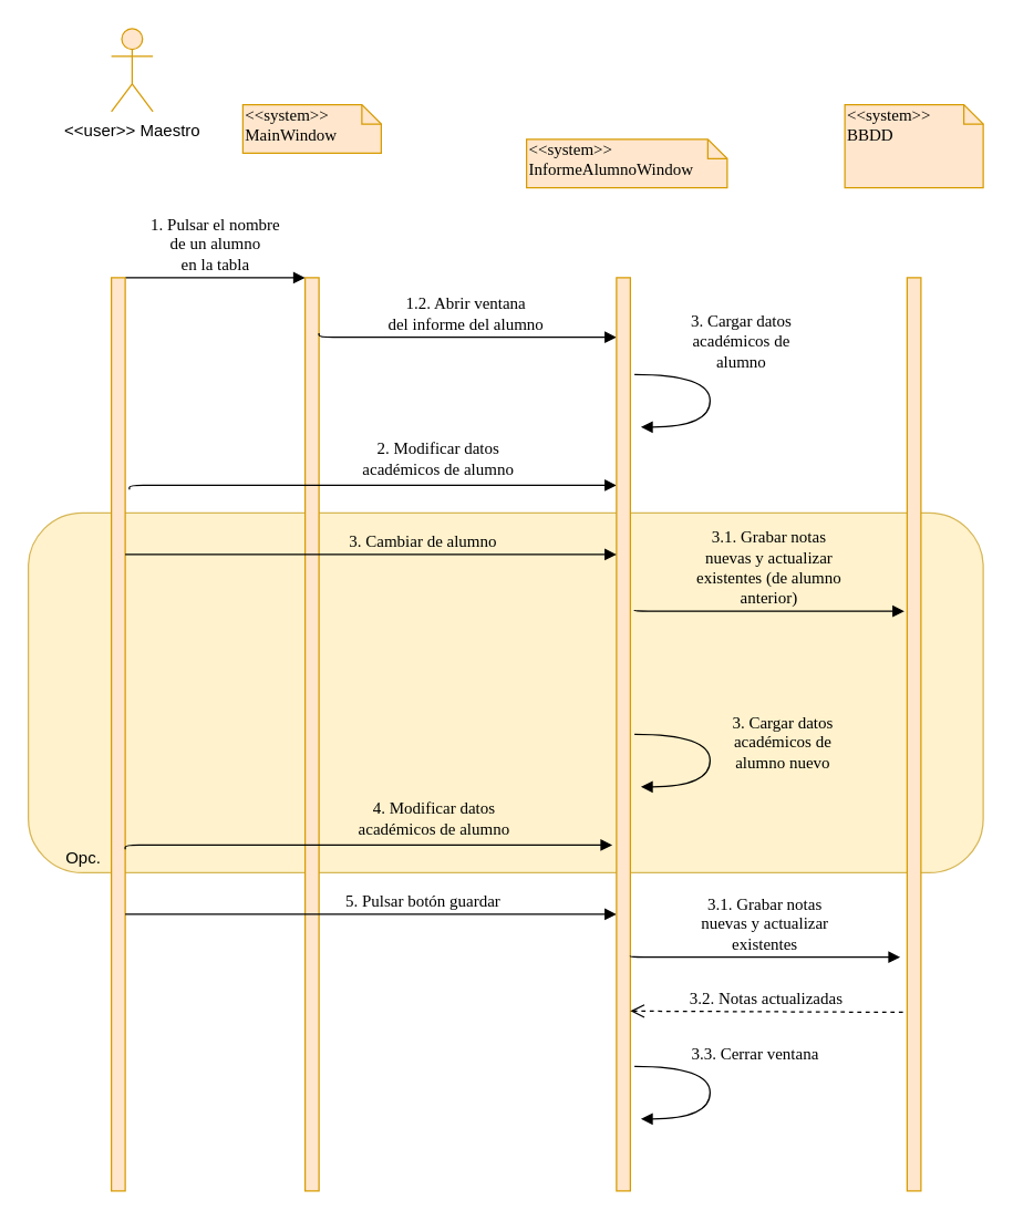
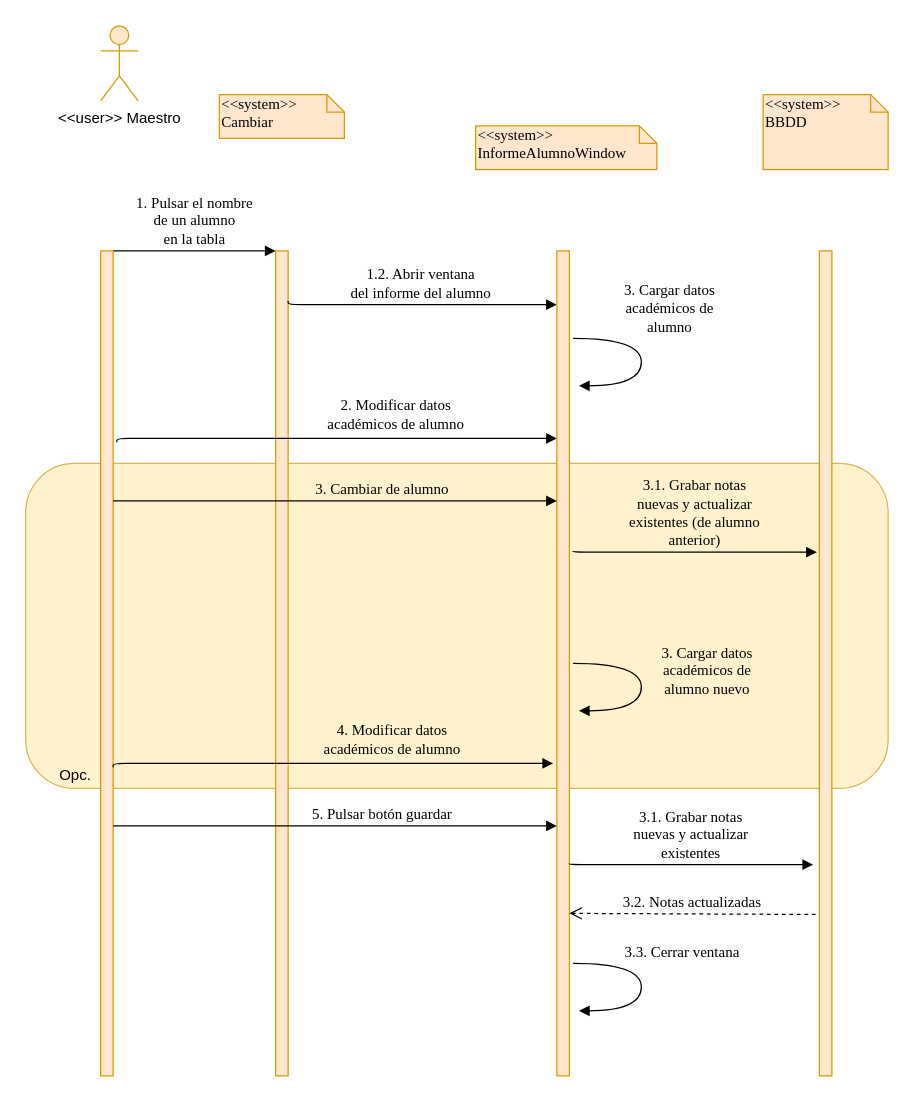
- <mxCell id="4" value="&amp;lt;&amp;lt;system&amp;gt;&amp;gt;&lt;br&gt;MainWindow" style="shape=note;whiteSpace=wrap;html=1;size=14;verticalAlign=top;align=left;spacingTop=-6;rounded=0;shadow=0;comic=0;labelBackgroundColor=none;strokeWidth=1;fontFamily=Verdana;fontSize=12;fillColor=#ffe6cc;strokeColor=#d79b00;" vertex="1" parent="1"><mxGeometry x="175" y="75" width="100" height="35" as="geometry" /></mxCell>
+ <mxCell id="4" value="&amp;lt;&amp;lt;system&amp;gt;&amp;gt;&lt;br&gt;Cambiar" style="shape=note;whiteSpace=wrap;html=1;size=14;verticalAlign=top;align=left;spacingTop=-6;rounded=0;shadow=0;comic=0;labelBackgroundColor=none;strokeWidth=1;fontFamily=Verdana;fontSize=12;fillColor=#ffe6cc;strokeColor=#d79b00;" vertex="1" parent="1"><mxGeometry x="175" y="75" width="100" height="35" as="geometry" /></mxCell>
